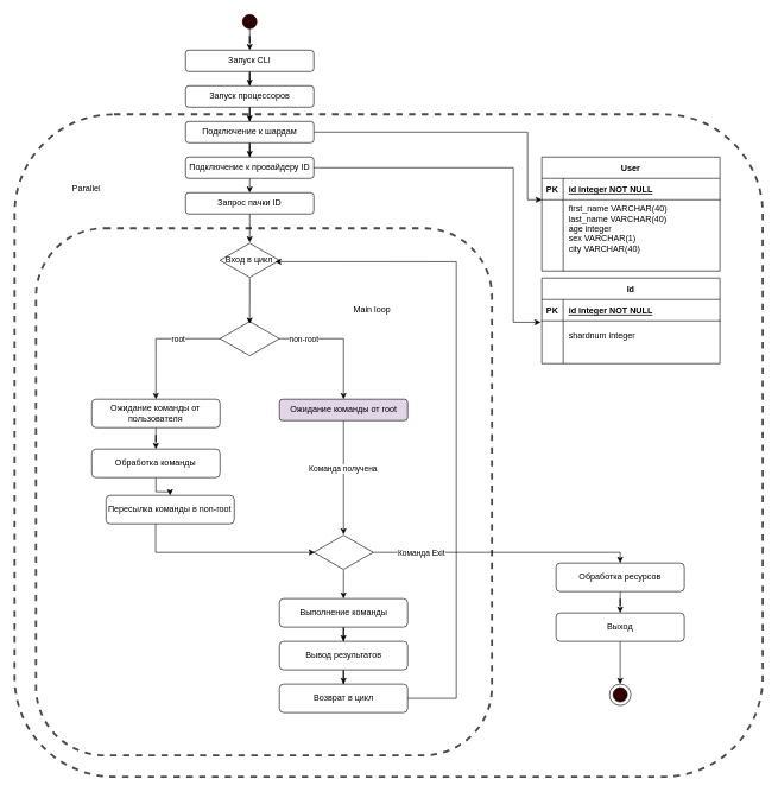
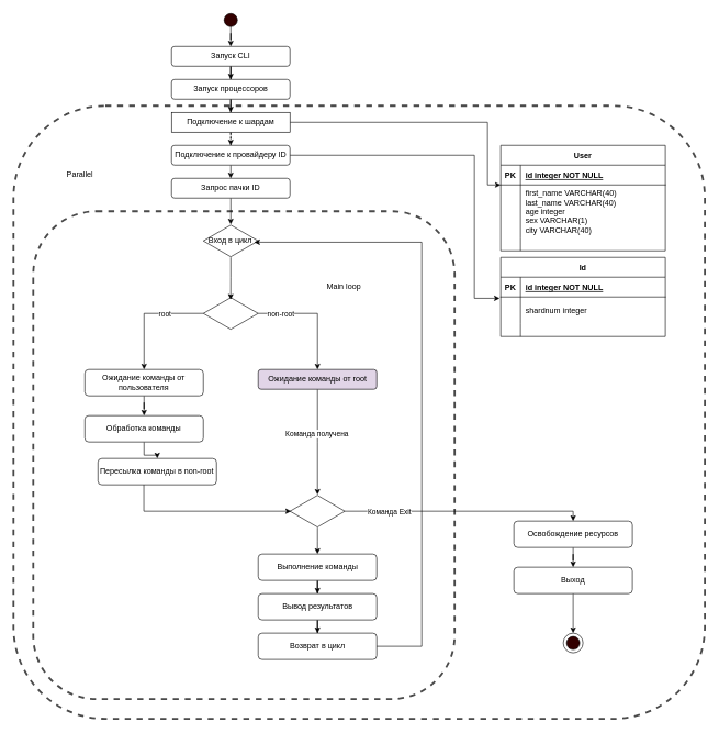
- <mxCell id="34" value="Подключение к шардам" style="rounded=1;whiteSpace=wrap;html=1;" vertex="1" parent="1"><mxGeometry x="259.99" y="170" width="180" height="30" as="geometry" /></mxCell>
+ <mxCell id="34" value="Подключение к шардам" style="whiteSpace=wrap;html=1;rounded=0;" vertex="1" parent="1"><mxGeometry x="259.99" y="170" width="180" height="30" as="geometry" /></mxCell>
- <mxCell id="32" style="edgeStyle=orthogonalEdgeStyle;rounded=0;orthogonalLoop=1;jettySize=auto;html=1;entryX=0.5;entryY=0;entryDx=0;entryDy=0;" edge="1" parent="1" source="34" target="41"><mxGeometry relative="1" as="geometry" /></mxCell>
+ <mxCell id="32" style="edgeStyle=orthogonalEdgeStyle;rounded=0;orthogonalLoop=1;jettySize=auto;html=1;entryX=0.5;entryY=0;entryDx=0;entryDy=0;dashed=1;" edge="1" parent="1" source="34" target="41"><mxGeometry relative="1" as="geometry" /></mxCell>
- <mxCell id="67" value="Обработка ресурсов" style="rounded=1;whiteSpace=wrap;html=1;" vertex="1" parent="1"><mxGeometry x="780" y="790" width="180" height="40" as="geometry" /></mxCell>
+ <mxCell id="67" value="Освобождение ресурсов" style="rounded=1;whiteSpace=wrap;html=1;" vertex="1" parent="1"><mxGeometry x="780" y="790" width="180" height="40" as="geometry" /></mxCell>
